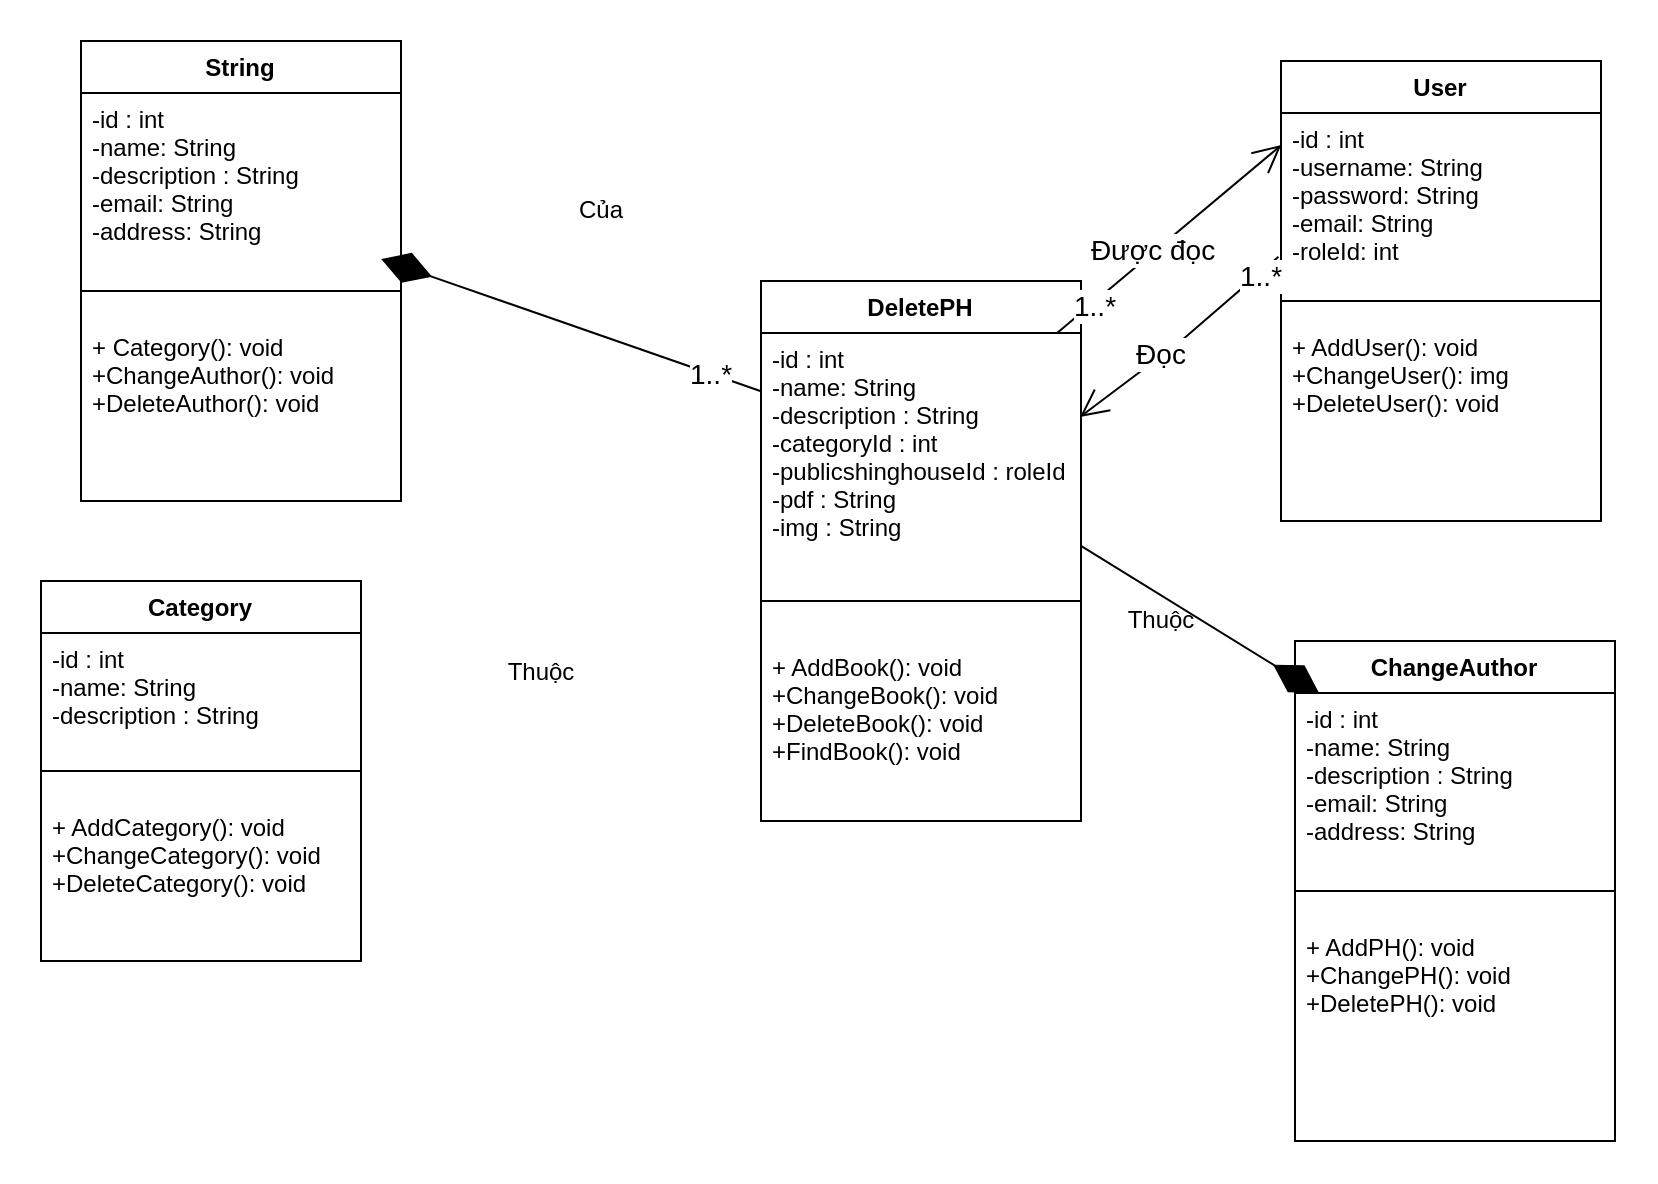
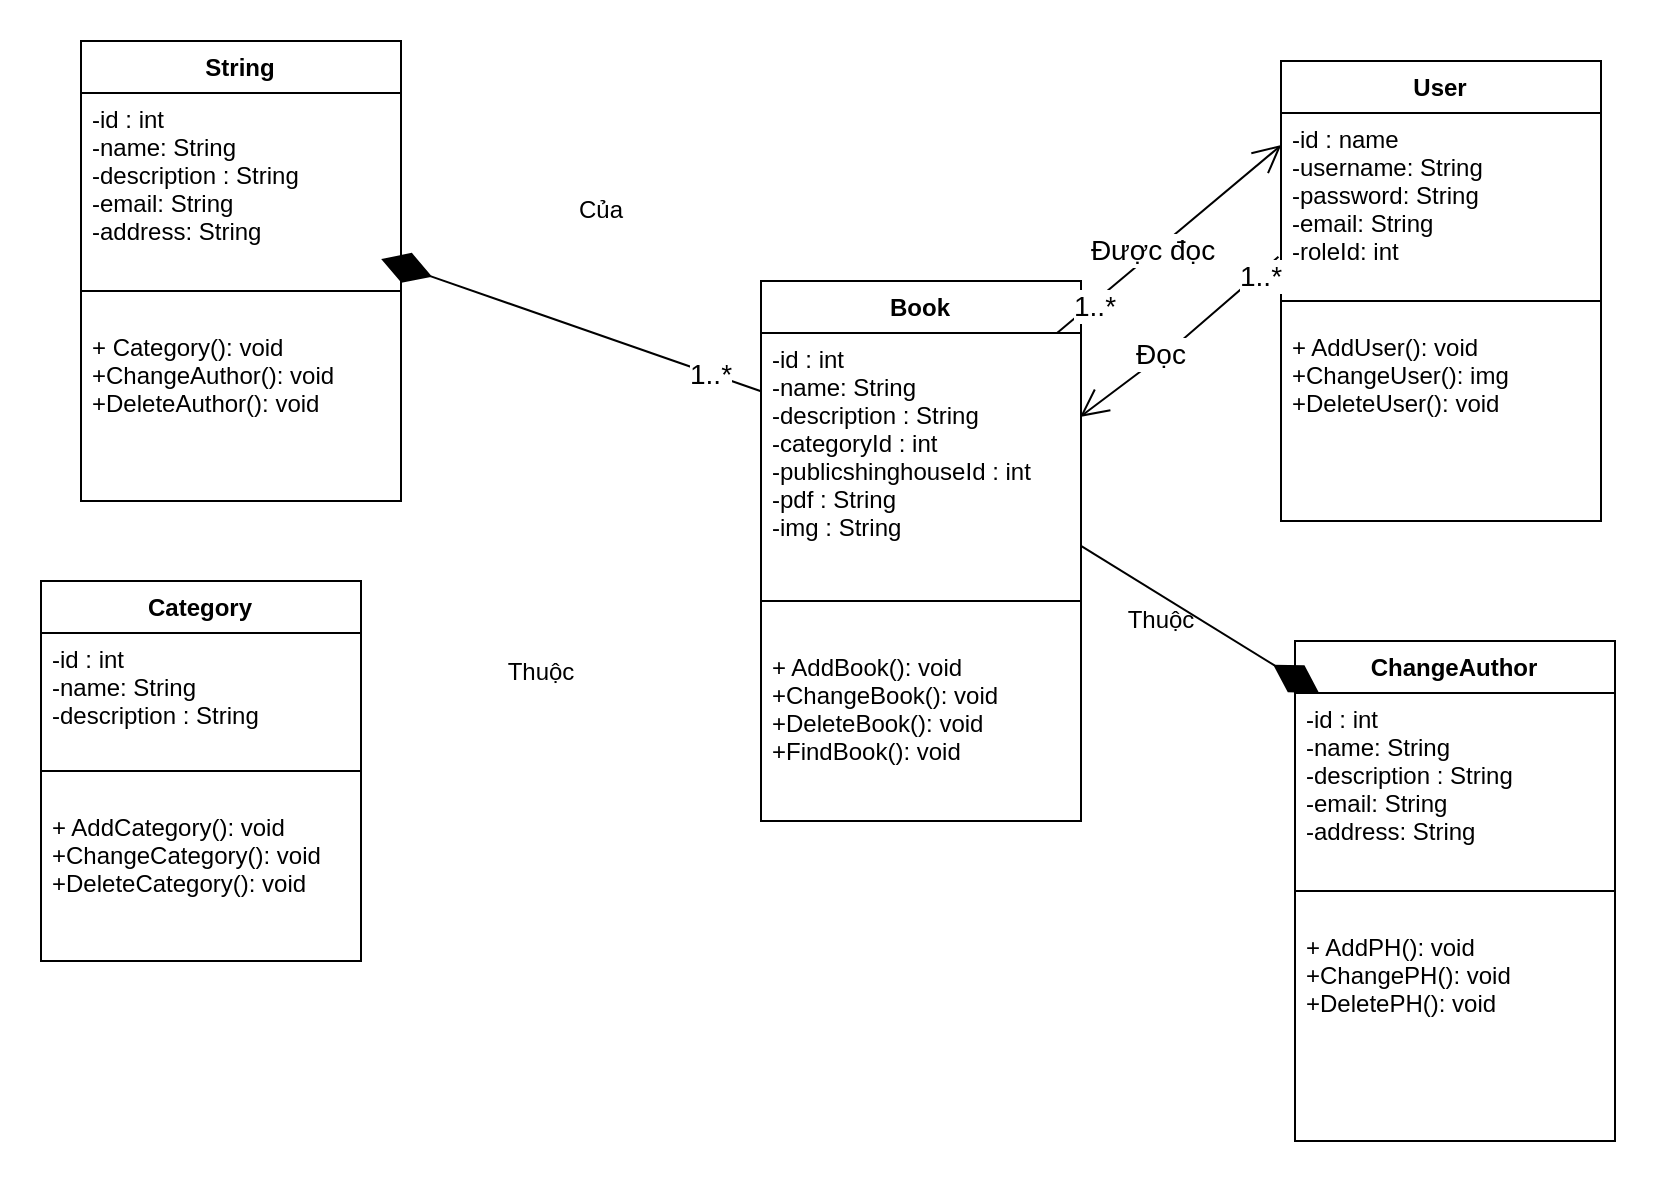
- <mxCell id="11" value="-id : int&#10;-username: String&#10;-password: String&#10;-email: String&#10;-roleId: int" style="text;strokeColor=none;fillColor=none;align=left;verticalAlign=top;spacingLeft=4;spacingRight=4;overflow=hidden;rotatable=0;points=[[0,0.5],[1,0.5]];portConstraint=eastwest;" vertex="1" parent="10"><mxGeometry y="26" width="160" height="84" as="geometry" /></mxCell>
+ <mxCell id="11" value="-id : name&#10;-username: String&#10;-password: String&#10;-email: String&#10;-roleId: int" style="text;strokeColor=none;fillColor=none;align=left;verticalAlign=top;spacingLeft=4;spacingRight=4;overflow=hidden;rotatable=0;points=[[0,0.5],[1,0.5]];portConstraint=eastwest;" vertex="1" parent="10"><mxGeometry y="26" width="160" height="84" as="geometry" /></mxCell>
- <mxCell id="2" value="DeletePH" style="swimlane;fontStyle=1;align=center;verticalAlign=top;childLayout=stackLayout;horizontal=1;startSize=26;horizontalStack=0;resizeParent=1;resizeParentMax=0;resizeLast=0;collapsible=1;marginBottom=0;" vertex="1" parent="1"><mxGeometry x="380" y="140" width="160" height="270" as="geometry" /></mxCell>
+ <mxCell id="2" value="Book" style="swimlane;fontStyle=1;align=center;verticalAlign=top;childLayout=stackLayout;horizontal=1;startSize=26;horizontalStack=0;resizeParent=1;resizeParentMax=0;resizeLast=0;collapsible=1;marginBottom=0;" vertex="1" parent="1"><mxGeometry x="380" y="140" width="160" height="270" as="geometry" /></mxCell>
- <mxCell id="3" value="-id : int&#10;-name: String&#10;-description : String&#10;-categoryId : int&#10;-publicshinghouseId : roleId&#10;-pdf : String&#10;-img : String " style="text;strokeColor=none;fillColor=none;align=left;verticalAlign=top;spacingLeft=4;spacingRight=4;overflow=hidden;rotatable=0;points=[[0,0.5],[1,0.5]];portConstraint=eastwest;" vertex="1" parent="2"><mxGeometry y="26" width="160" height="114" as="geometry" /></mxCell>
+ <mxCell id="3" value="-id : int&#10;-name: String&#10;-description : String&#10;-categoryId : int&#10;-publicshinghouseId : int&#10;-pdf : String&#10;-img : String " style="text;strokeColor=none;fillColor=none;align=left;verticalAlign=top;spacingLeft=4;spacingRight=4;overflow=hidden;rotatable=0;points=[[0,0.5],[1,0.5]];portConstraint=eastwest;" vertex="1" parent="2"><mxGeometry y="26" width="160" height="114" as="geometry" /></mxCell>
